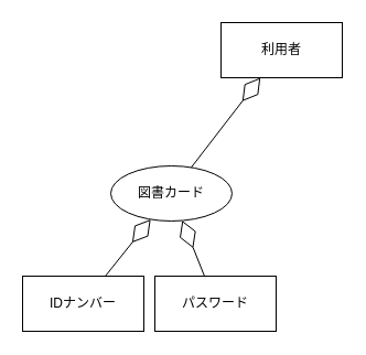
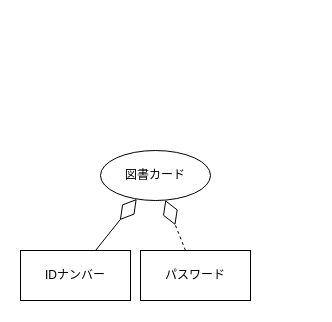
- <mxCell id="2" value="利用者" style="html=1;whiteSpace=wrap;" vertex="1" parent="1"><mxGeometry x="200" y="20" width="110" height="50" as="geometry" /></mxCell>
- <mxCell id="4" value="" style="endArrow=diamondThin;endFill=0;endSize=24;html=1;rounded=0;" edge="1" parent="1" source="3" target="2"><mxGeometry width="160" relative="1" as="geometry"><mxPoint x="420" y="190" as="sourcePoint" /><mxPoint x="580" y="190" as="targetPoint" /></mxGeometry></mxCell>
- <mxCell id="8" value="" style="endArrow=diamondThin;endFill=0;endSize=24;html=1;rounded=0;" edge="1" parent="1" source="6" target="3"><mxGeometry width="160" relative="1" as="geometry"><mxPoint x="230" y="270" as="sourcePoint" /><mxPoint x="270" y="210" as="targetPoint" /></mxGeometry></mxCell>
+ <mxCell id="8" value="" style="endArrow=diamondThin;endFill=0;endSize=24;html=1;rounded=0;dashed=1;" edge="1" parent="1" source="6" target="3"><mxGeometry width="160" relative="1" as="geometry"><mxPoint x="230" y="270" as="sourcePoint" /><mxPoint x="270" y="210" as="targetPoint" /></mxGeometry></mxCell>
